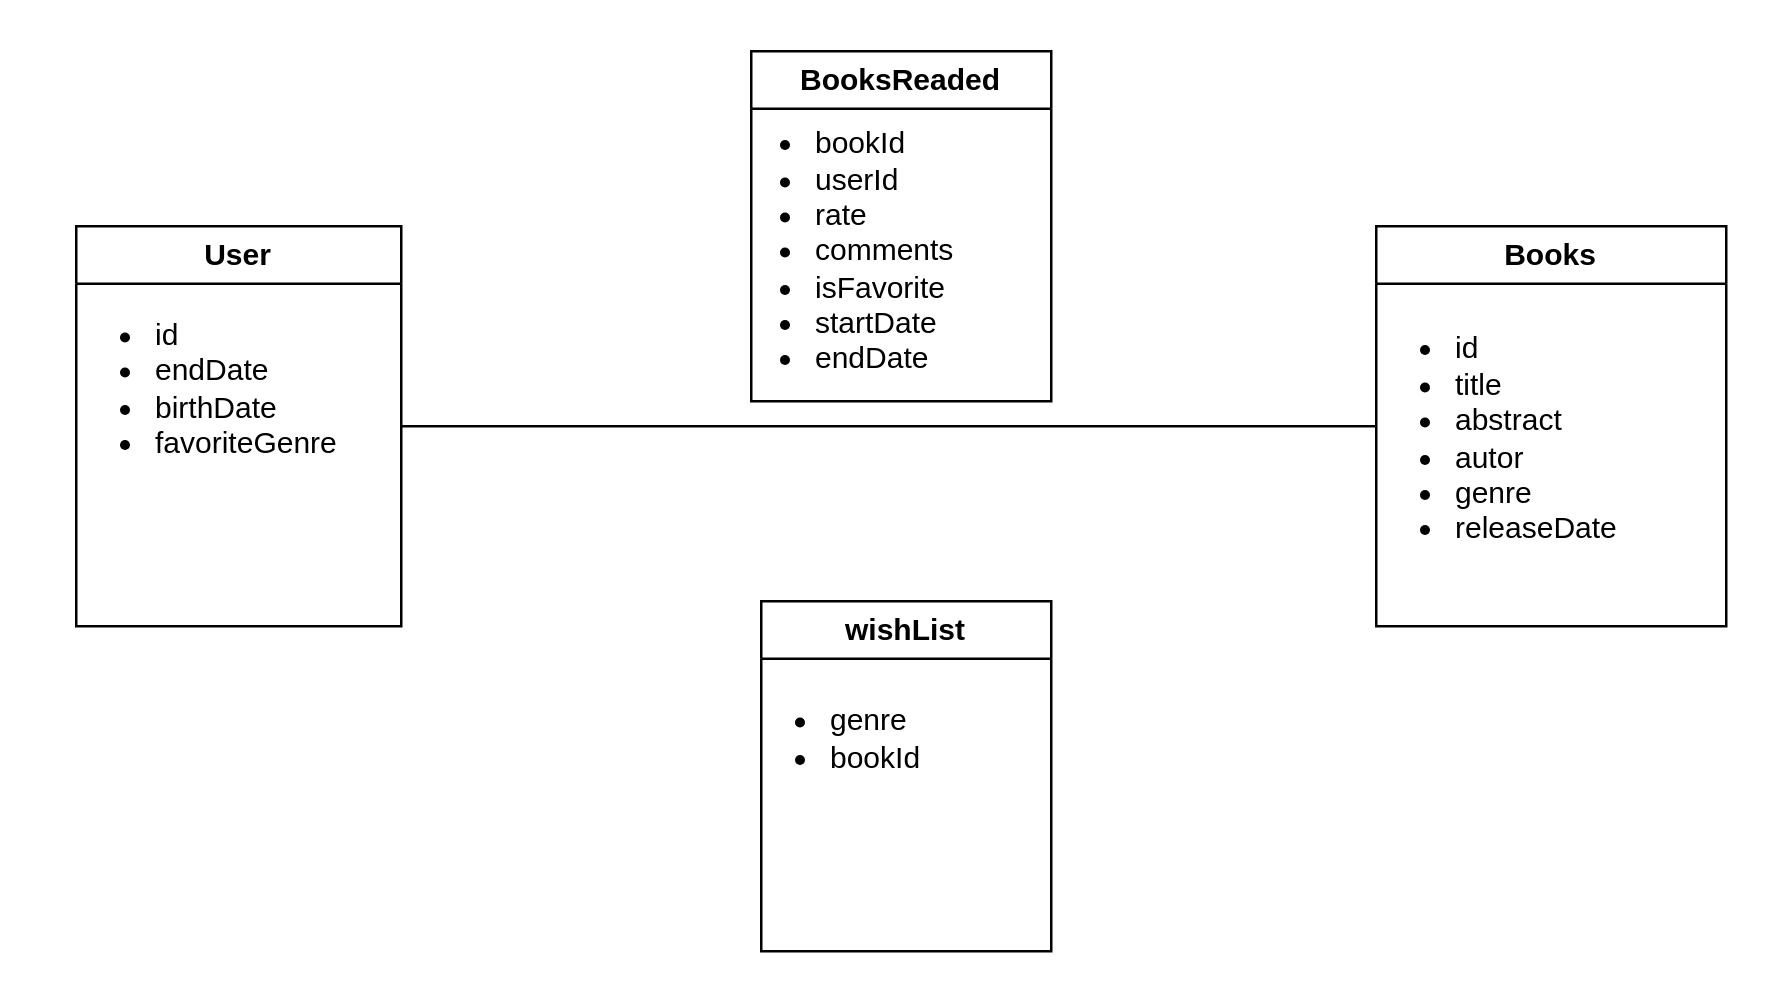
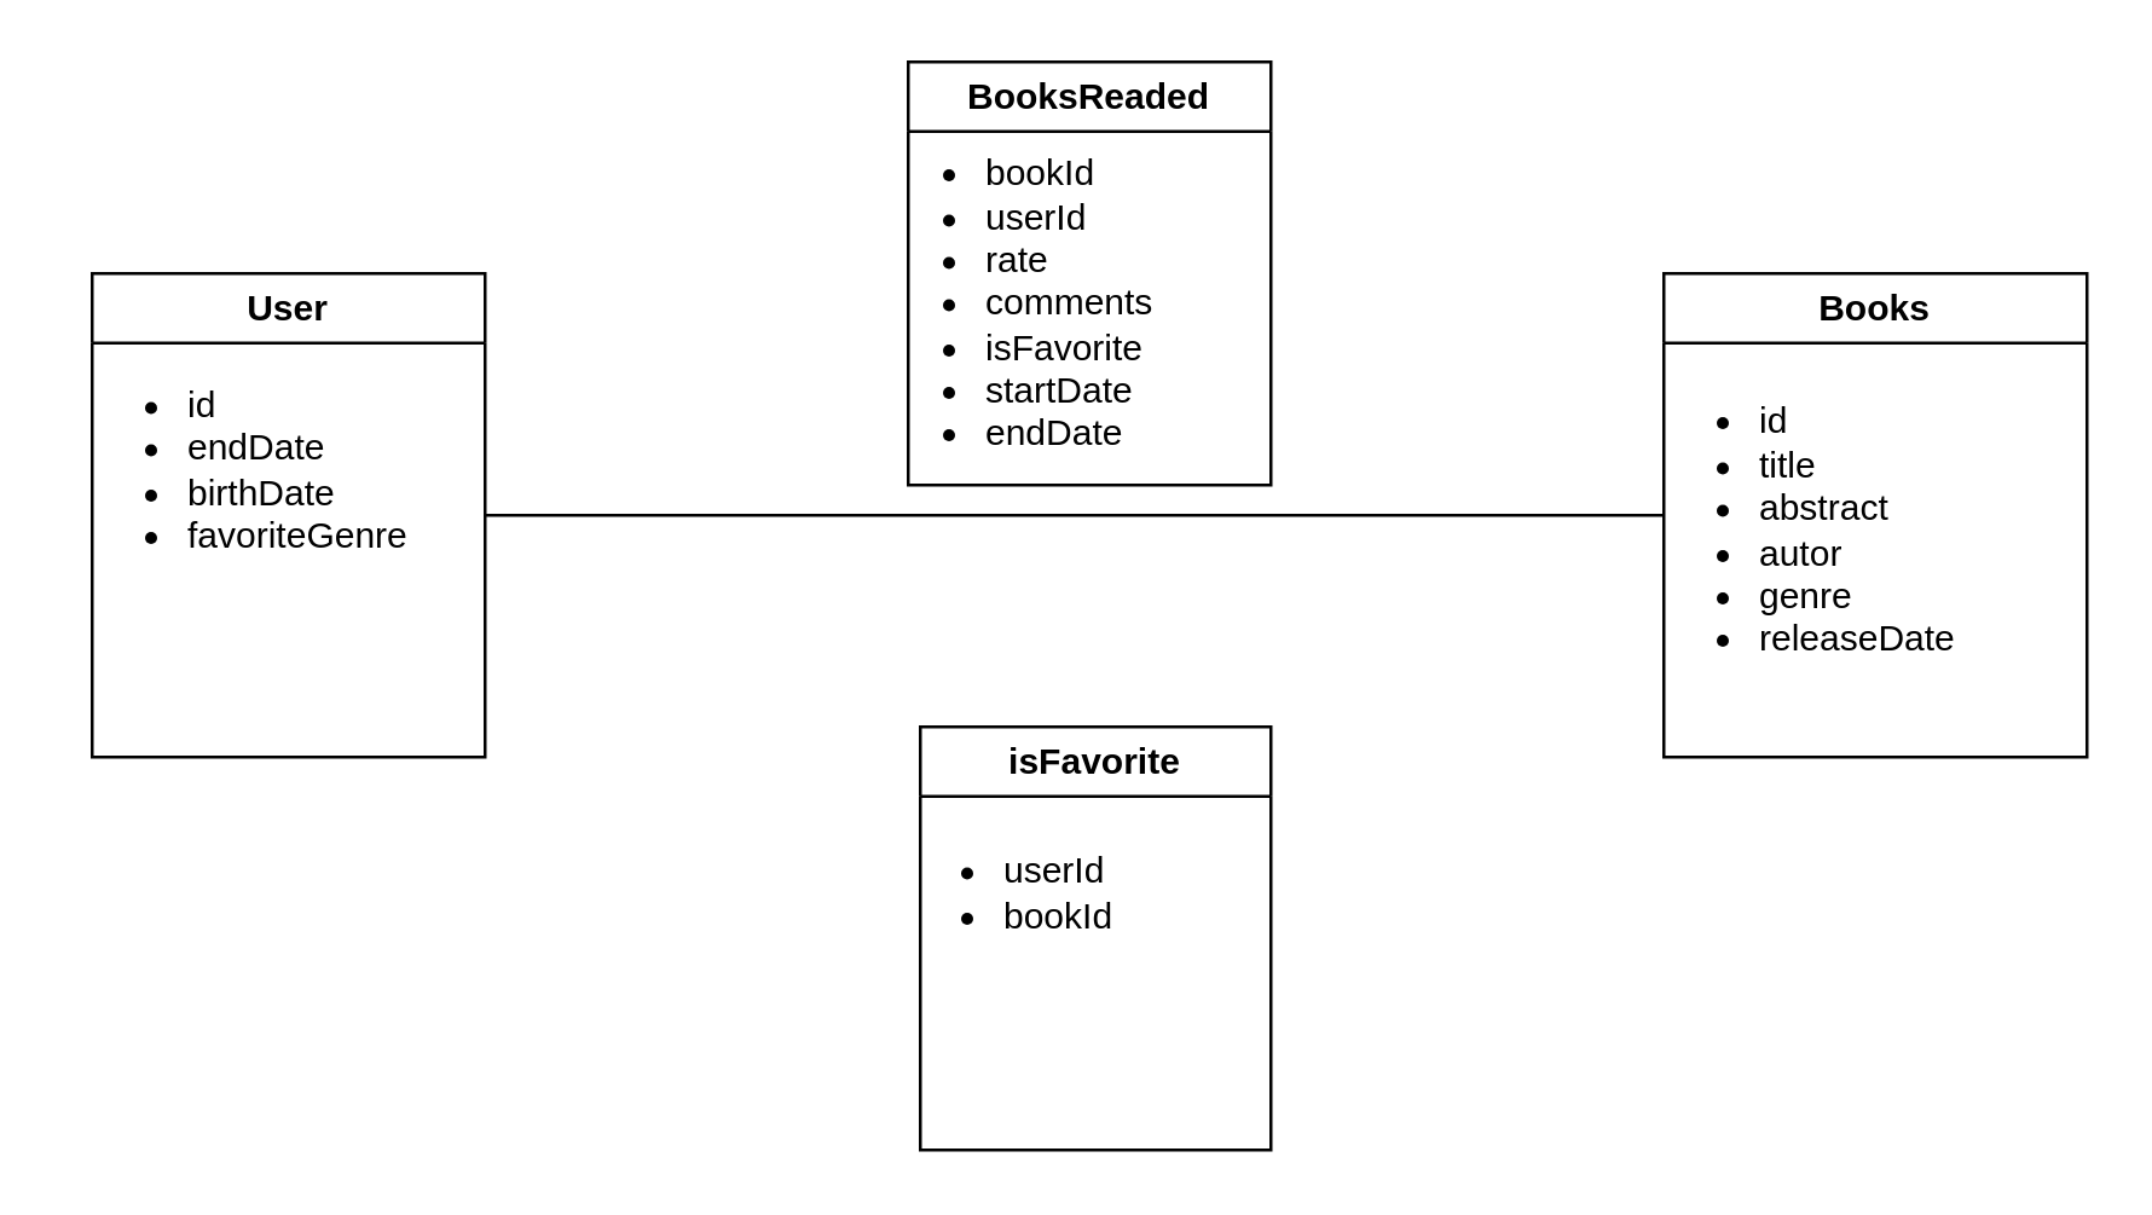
- <mxCell id="9" value="wishList" style="swimlane;whiteSpace=wrap;html=1;" vertex="1" parent="1"><mxGeometry x="304" y="240" width="116" height="140" as="geometry" /></mxCell>
+ <mxCell id="9" value="isFavorite" style="swimlane;whiteSpace=wrap;html=1;" vertex="1" parent="1"><mxGeometry x="304" y="240" width="116" height="140" as="geometry" /></mxCell>
- <mxCell id="10" value="&lt;ul&gt;&lt;li&gt;genre&lt;/li&gt;&lt;li&gt;bookId&lt;/li&gt;&lt;/ul&gt;" style="text;html=1;strokeColor=none;fillColor=none;align=left;verticalAlign=middle;whiteSpace=wrap;rounded=0;" vertex="1" parent="9"><mxGeometry x="-14" y="40" width="60" height="30" as="geometry" /></mxCell>
+ <mxCell id="10" value="&lt;ul&gt;&lt;li&gt;userId&lt;/li&gt;&lt;li&gt;bookId&lt;/li&gt;&lt;/ul&gt;" style="text;html=1;strokeColor=none;fillColor=none;align=left;verticalAlign=middle;whiteSpace=wrap;rounded=0;" vertex="1" parent="9"><mxGeometry x="-14" y="40" width="60" height="30" as="geometry" /></mxCell>
